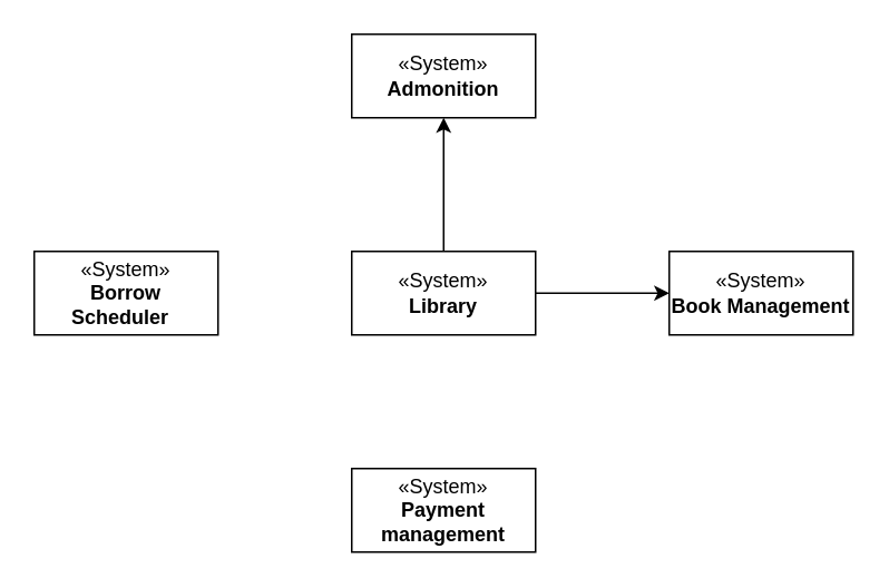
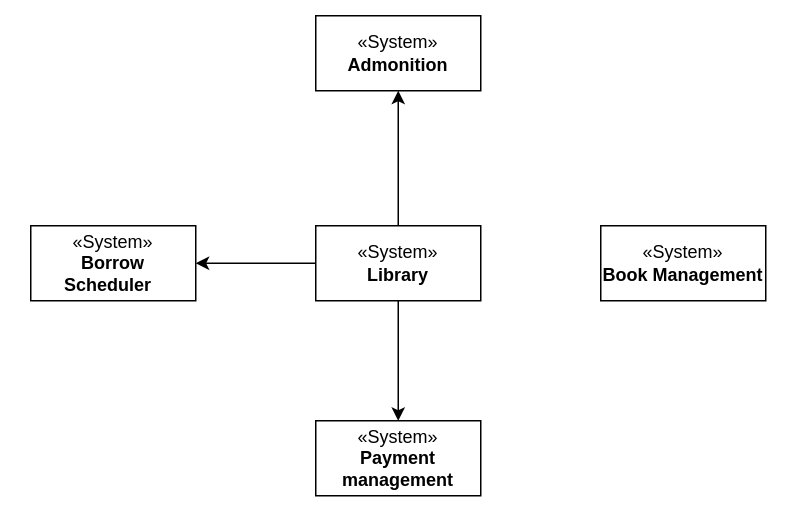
- <mxCell id="10" value="«System»&lt;br&gt;&lt;b&gt;Admonition&lt;/b&gt;" style="html=1;whiteSpace=wrap;" vertex="1" parent="1"><mxGeometry x="210" y="20" width="110" height="50" as="geometry" /></mxCell>
+ <mxCell id="10" value="«System»&lt;br&gt;&lt;b&gt;Admonition&lt;/b&gt;" style="html=1;whiteSpace=wrap;" vertex="1" parent="1"><mxGeometry x="210" y="10" width="110" height="50" as="geometry" /></mxCell>
+ <mxCell id="4" value="" style="edgeStyle=orthogonalEdgeStyle;rounded=0;orthogonalLoop=1;jettySize=auto;html=1;" edge="1" parent="1" source="6" target="9"><mxGeometry relative="1" as="geometry" /></mxCell>
- <mxCell id="2" value="" style="edgeStyle=orthogonalEdgeStyle;rounded=0;orthogonalLoop=1;jettySize=auto;html=1;" edge="1" parent="1" source="6" target="7"><mxGeometry relative="1" as="geometry" /></mxCell>
+ <mxCell id="3" value="" style="edgeStyle=orthogonalEdgeStyle;rounded=0;orthogonalLoop=1;jettySize=auto;html=1;" edge="1" parent="1" source="6" target="8"><mxGeometry relative="1" as="geometry" /></mxCell>
